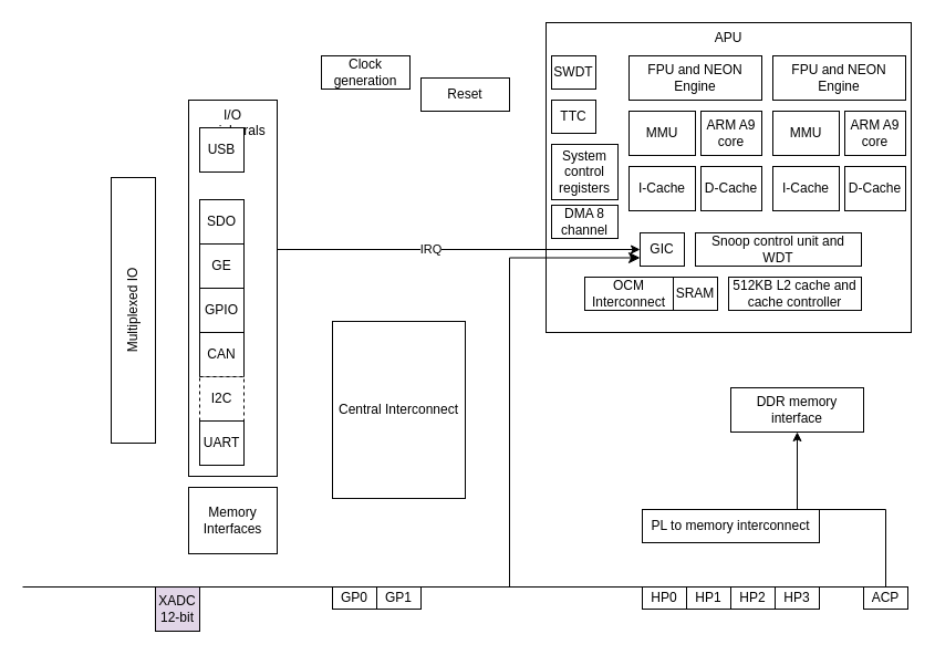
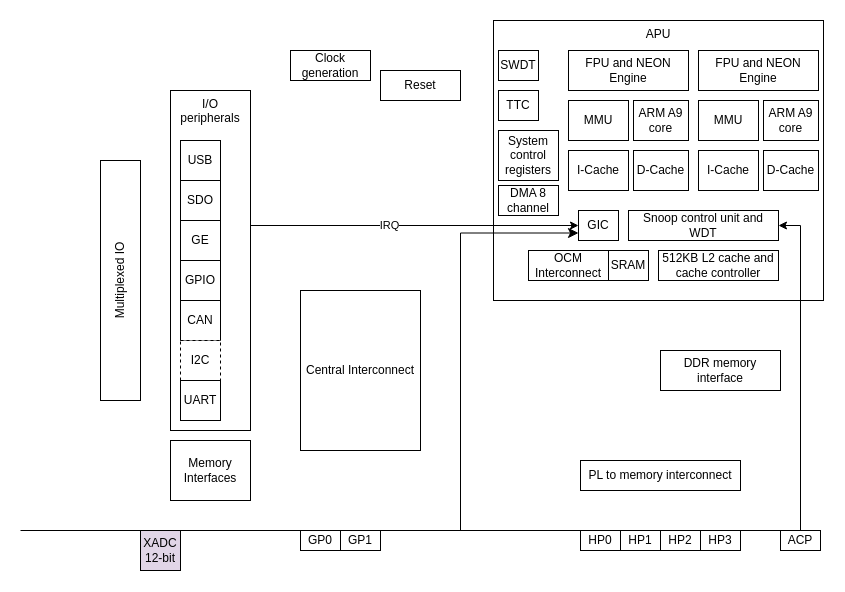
- <mxCell id="6" value="USB" style="rounded=0;whiteSpace=wrap;html=1;" vertex="1" parent="1"><mxGeometry x="180" y="115" width="40" height="40" as="geometry" /></mxCell>
+ <mxCell id="6" value="USB" style="rounded=0;whiteSpace=wrap;html=1;" vertex="1" parent="1"><mxGeometry x="180" y="140" width="40" height="40" as="geometry" /></mxCell>
- <mxCell id="22" style="edgeStyle=orthogonalEdgeStyle;rounded=0;orthogonalLoop=1;jettySize=auto;html=1;exitX=0.5;exitY=0;exitDx=0;exitDy=0;" edge="1" parent="1" source="23" target="20"><mxGeometry relative="1" as="geometry" /></mxCell>
+ <mxCell id="22" style="edgeStyle=orthogonalEdgeStyle;rounded=0;orthogonalLoop=1;jettySize=auto;html=1;exitX=0.5;exitY=0;exitDx=0;exitDy=0;entryX=1;entryY=0.5;entryDx=0;entryDy=0;" edge="1" parent="1" source="23" target="16"><mxGeometry relative="1" as="geometry" /></mxCell>
